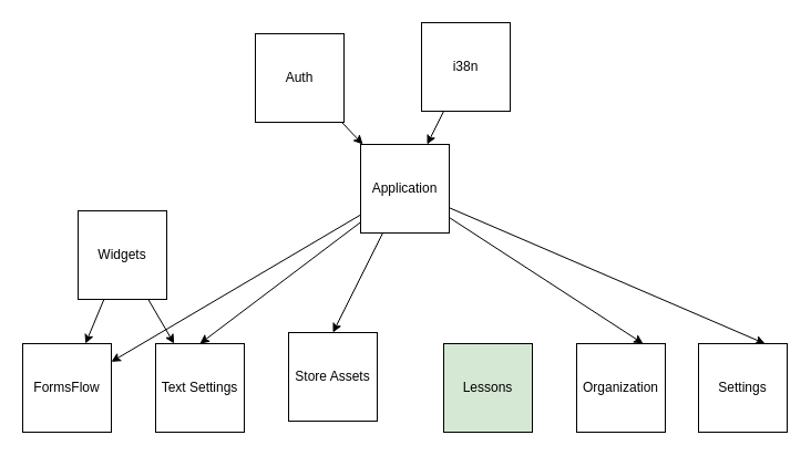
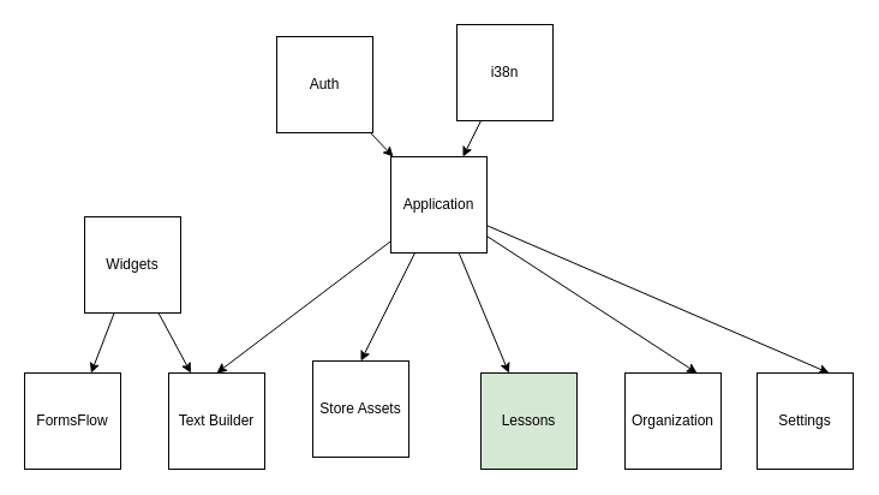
- <mxCell id="8" value="Widgets" style="whiteSpace=wrap;html=1;aspect=fixed;" vertex="1" parent="1"><mxGeometry x="70" y="190" width="80" height="80" as="geometry" /></mxCell>
+ <mxCell id="8" value="Widgets" style="whiteSpace=wrap;html=1;aspect=fixed;" vertex="1" parent="1"><mxGeometry x="70" y="180" width="80" height="80" as="geometry" /></mxCell>
- <mxCell id="17" style="edgeStyle=none;html=1;" edge="1" parent="1" source="20" target="2"><mxGeometry relative="1" as="geometry" /></mxCell>
+ <mxCell id="17" style="edgeStyle=none;html=1;" edge="1" parent="1" source="20" target="9"><mxGeometry relative="1" as="geometry" /></mxCell>
- <mxCell id="11" value="Text Settings" style="whiteSpace=wrap;html=1;aspect=fixed;" vertex="1" parent="1"><mxGeometry x="140" y="310" width="80" height="80" as="geometry" /></mxCell>
+ <mxCell id="11" value="Text Builder" style="whiteSpace=wrap;html=1;aspect=fixed;" vertex="1" parent="1"><mxGeometry x="140" y="310" width="80" height="80" as="geometry" /></mxCell>
